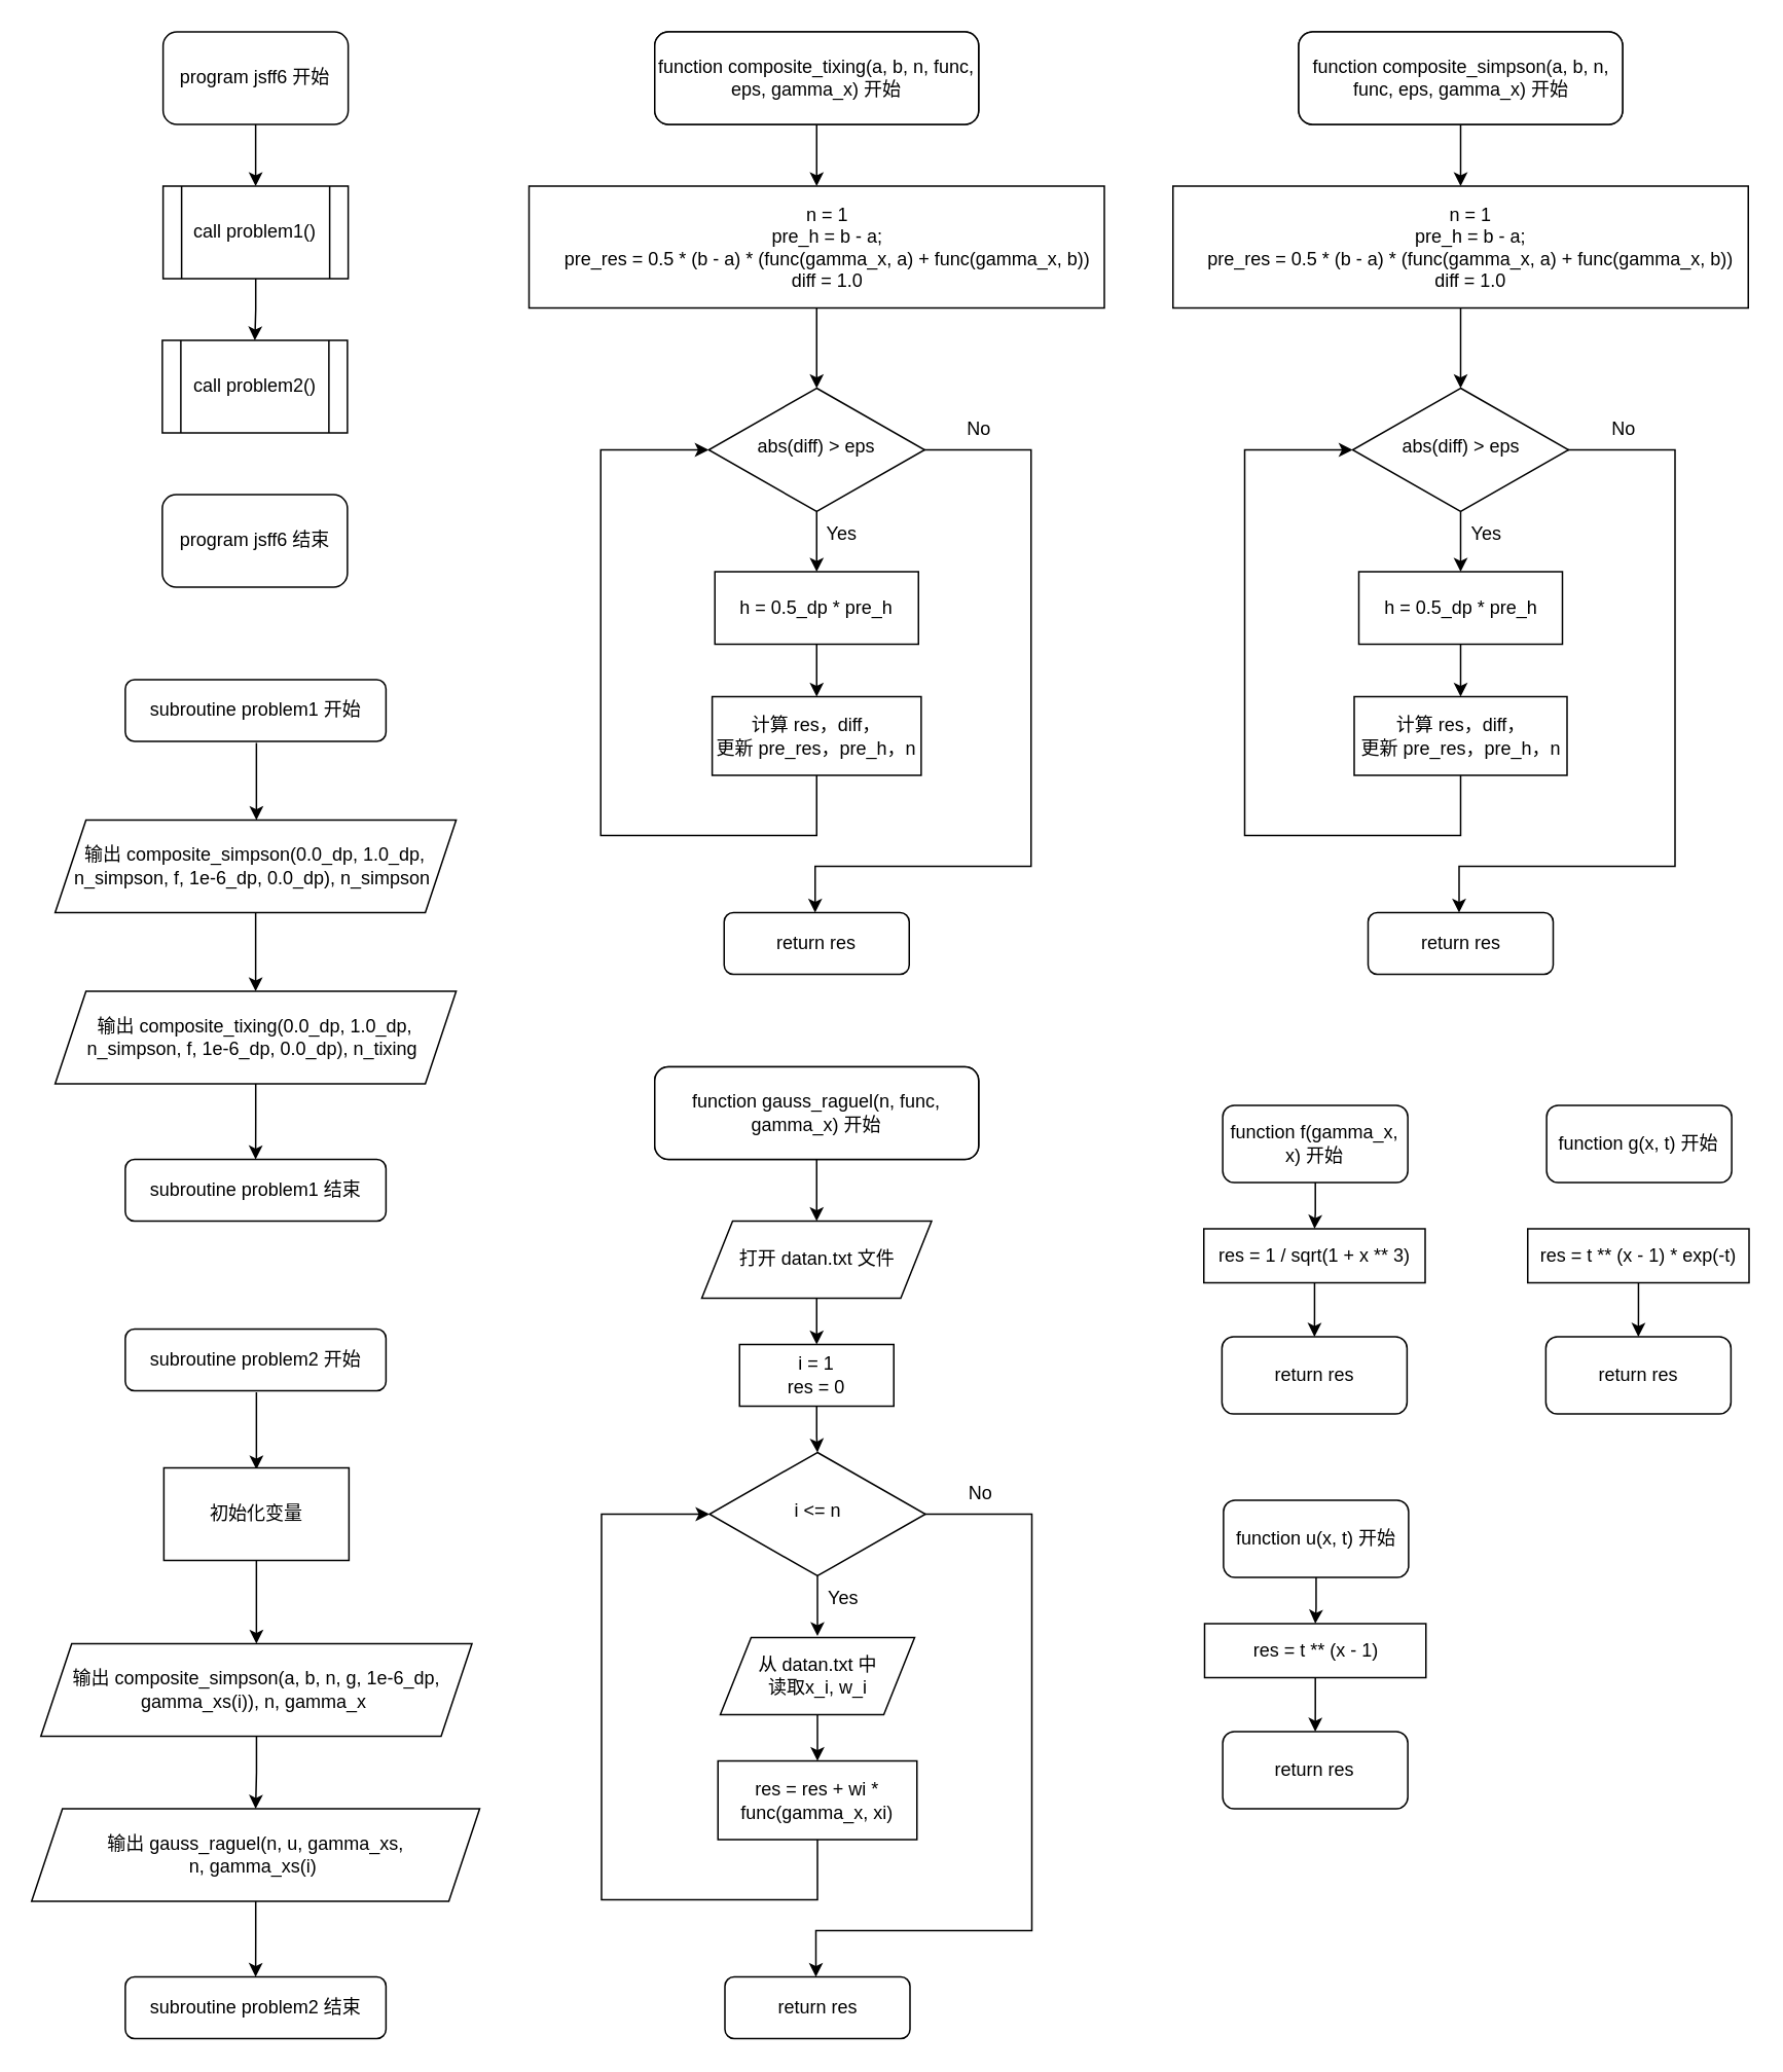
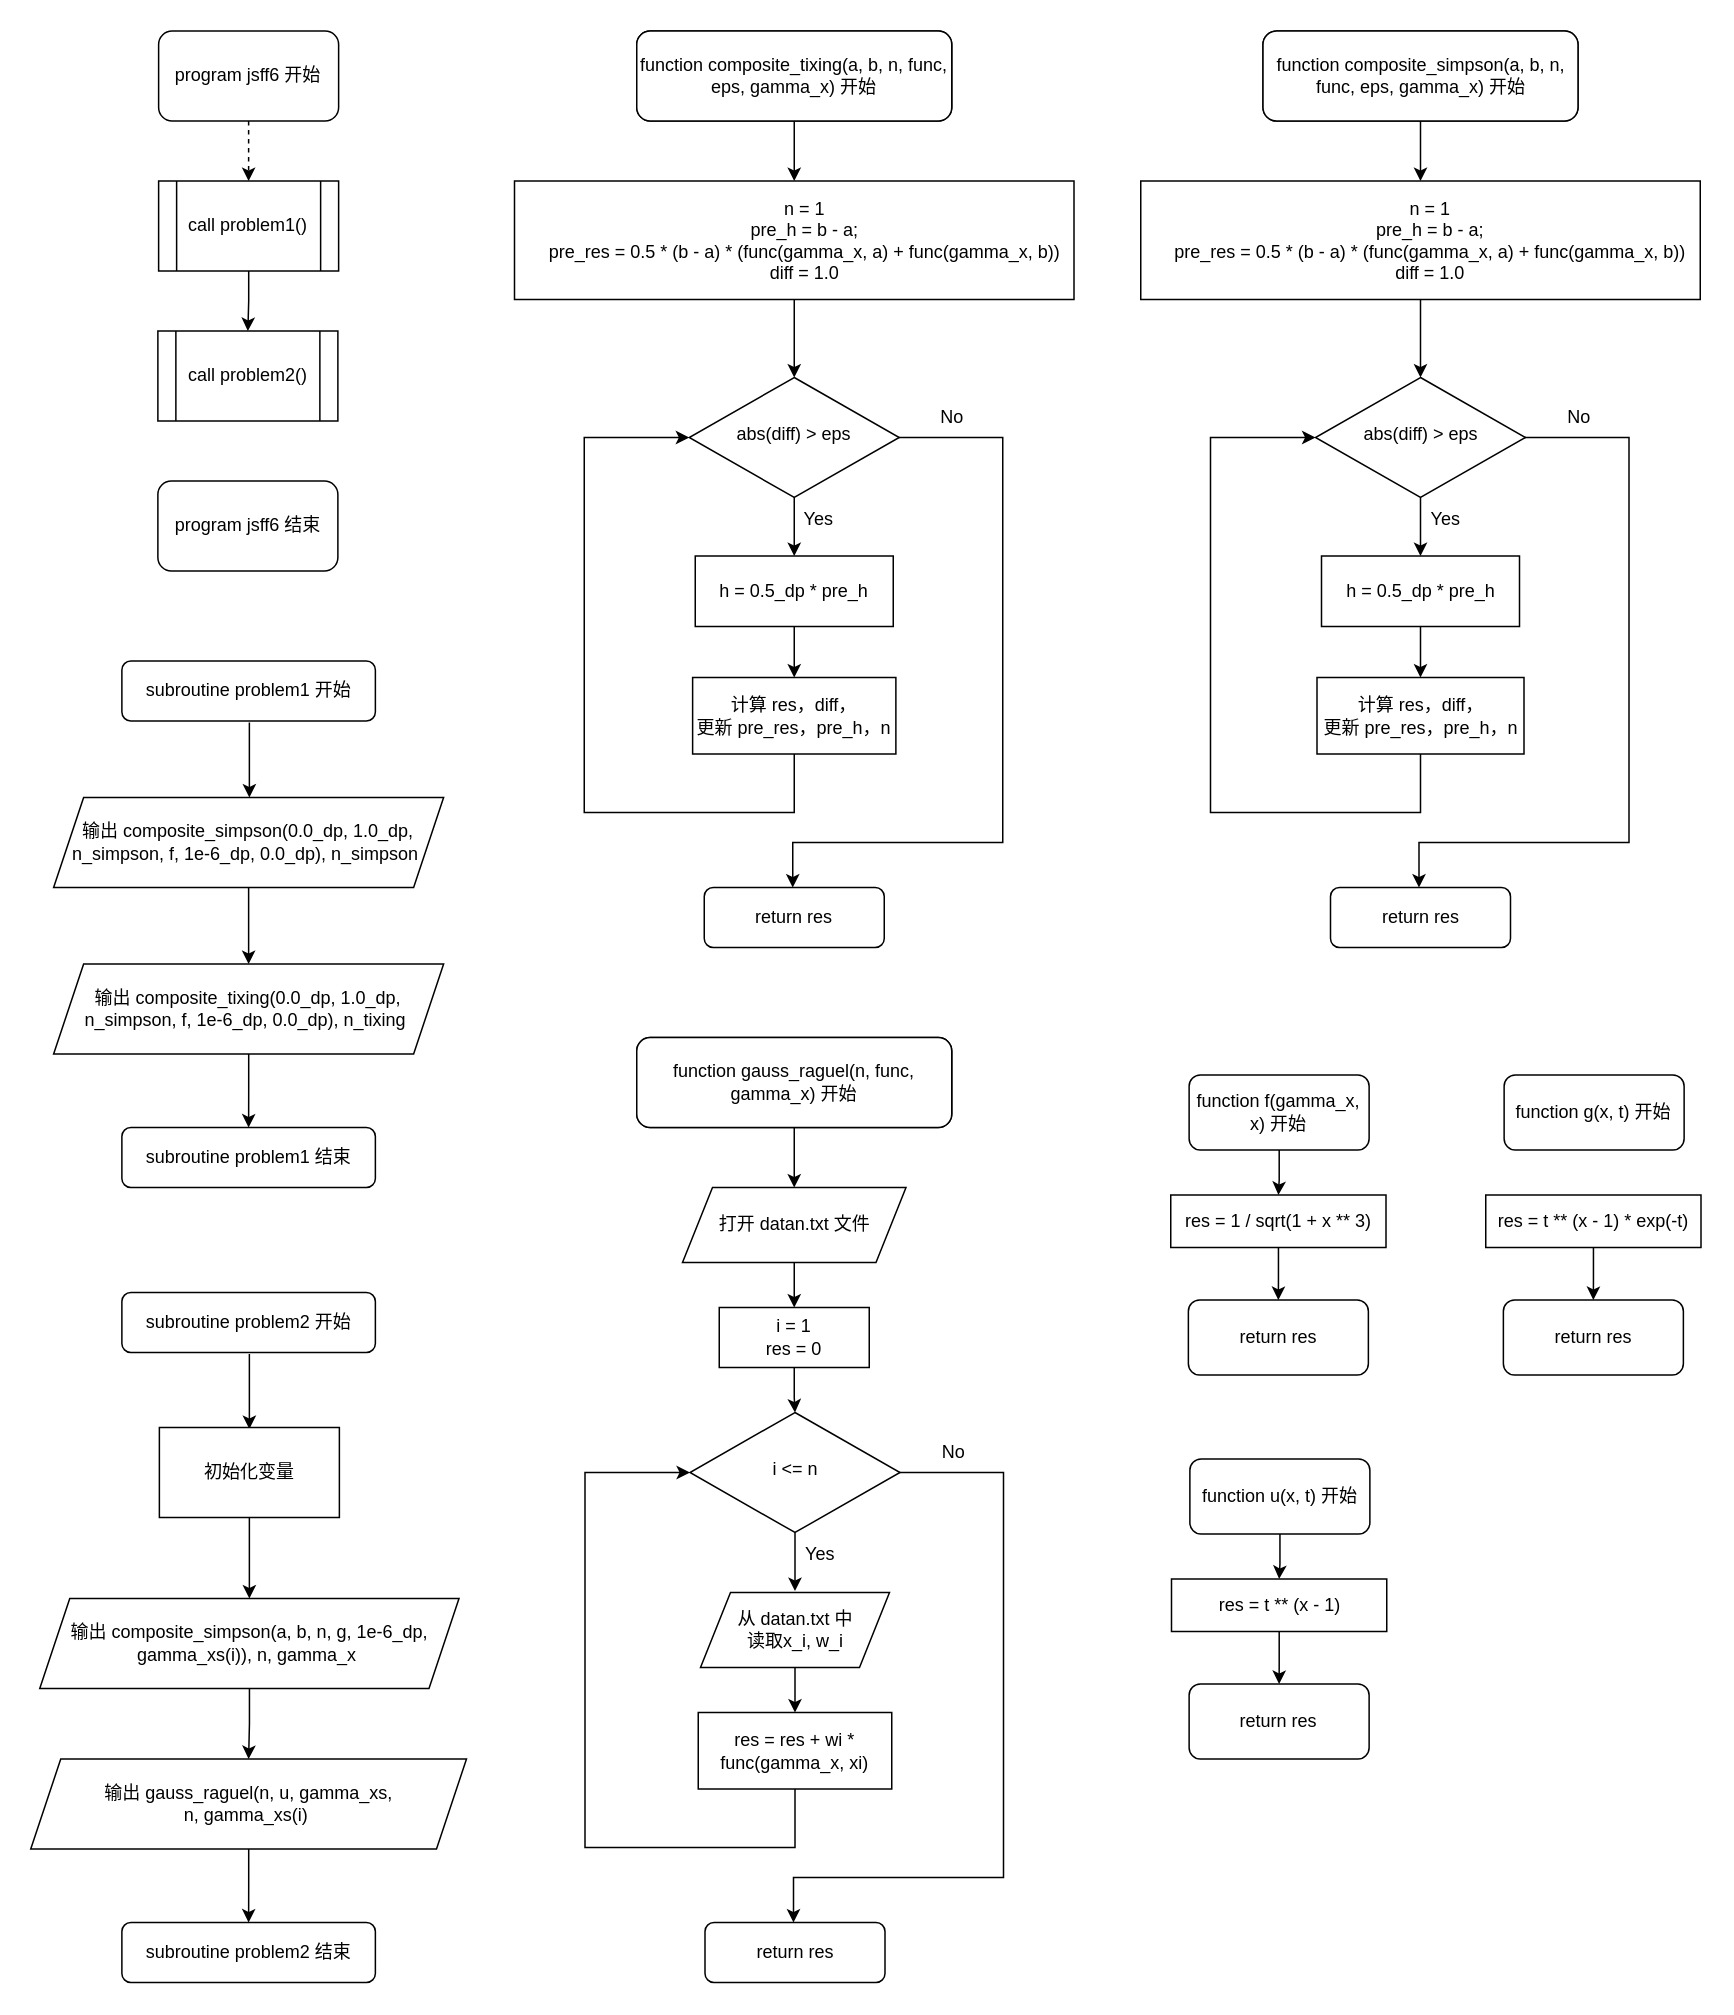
- <mxCell id="31" style="edgeStyle=orthogonalEdgeStyle;rounded=0;orthogonalLoop=1;jettySize=auto;html=1;entryX=0.5;entryY=0;entryDx=0;entryDy=0;" edge="1" parent="1" source="32" target="34"><mxGeometry relative="1" as="geometry" /></mxCell>
+ <mxCell id="31" style="edgeStyle=orthogonalEdgeStyle;rounded=0;orthogonalLoop=1;jettySize=auto;html=1;entryX=0.5;entryY=0;entryDx=0;entryDy=0;dashed=1;" edge="1" parent="1" source="32" target="34"><mxGeometry relative="1" as="geometry" /></mxCell>
